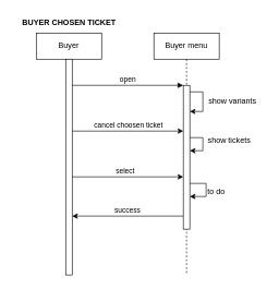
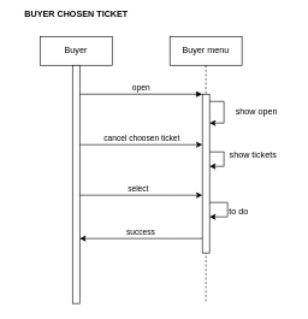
- <mxCell id="19" value="BUYER CHOSEN TICKET" style="text;html=1;align=center;verticalAlign=middle;resizable=0;points=[];autosize=1;strokeColor=none;fillColor=none;strokeWidth=1;fontStyle=1" parent="1" vertex="1"><mxGeometry x="20" y="20" width="170" height="30" as="geometry" /></mxCell>
+ <mxCell id="19" value="BUYER CHOSEN TICKET" style="text;html=1;align=center;verticalAlign=middle;resizable=0;points=[];autosize=1;strokeColor=none;fillColor=none;strokeWidth=1;fontStyle=1" parent="1" vertex="1"><mxGeometry x="20" y="5" width="170" height="30" as="geometry" /></mxCell>
- <mxCell id="10" value="show variants" style="text;html=1;align=center;verticalAlign=middle;resizable=0;points=[];autosize=1;strokeColor=none;fillColor=none;" parent="1" vertex="1"><mxGeometry x="305" y="140" width="100" height="30" as="geometry" /></mxCell>
+ <mxCell id="10" value="show open" style="text;html=1;align=center;verticalAlign=middle;resizable=0;points=[];autosize=1;strokeColor=none;fillColor=none;" parent="1" vertex="1"><mxGeometry x="305" y="140" width="100" height="30" as="geometry" /></mxCell>
